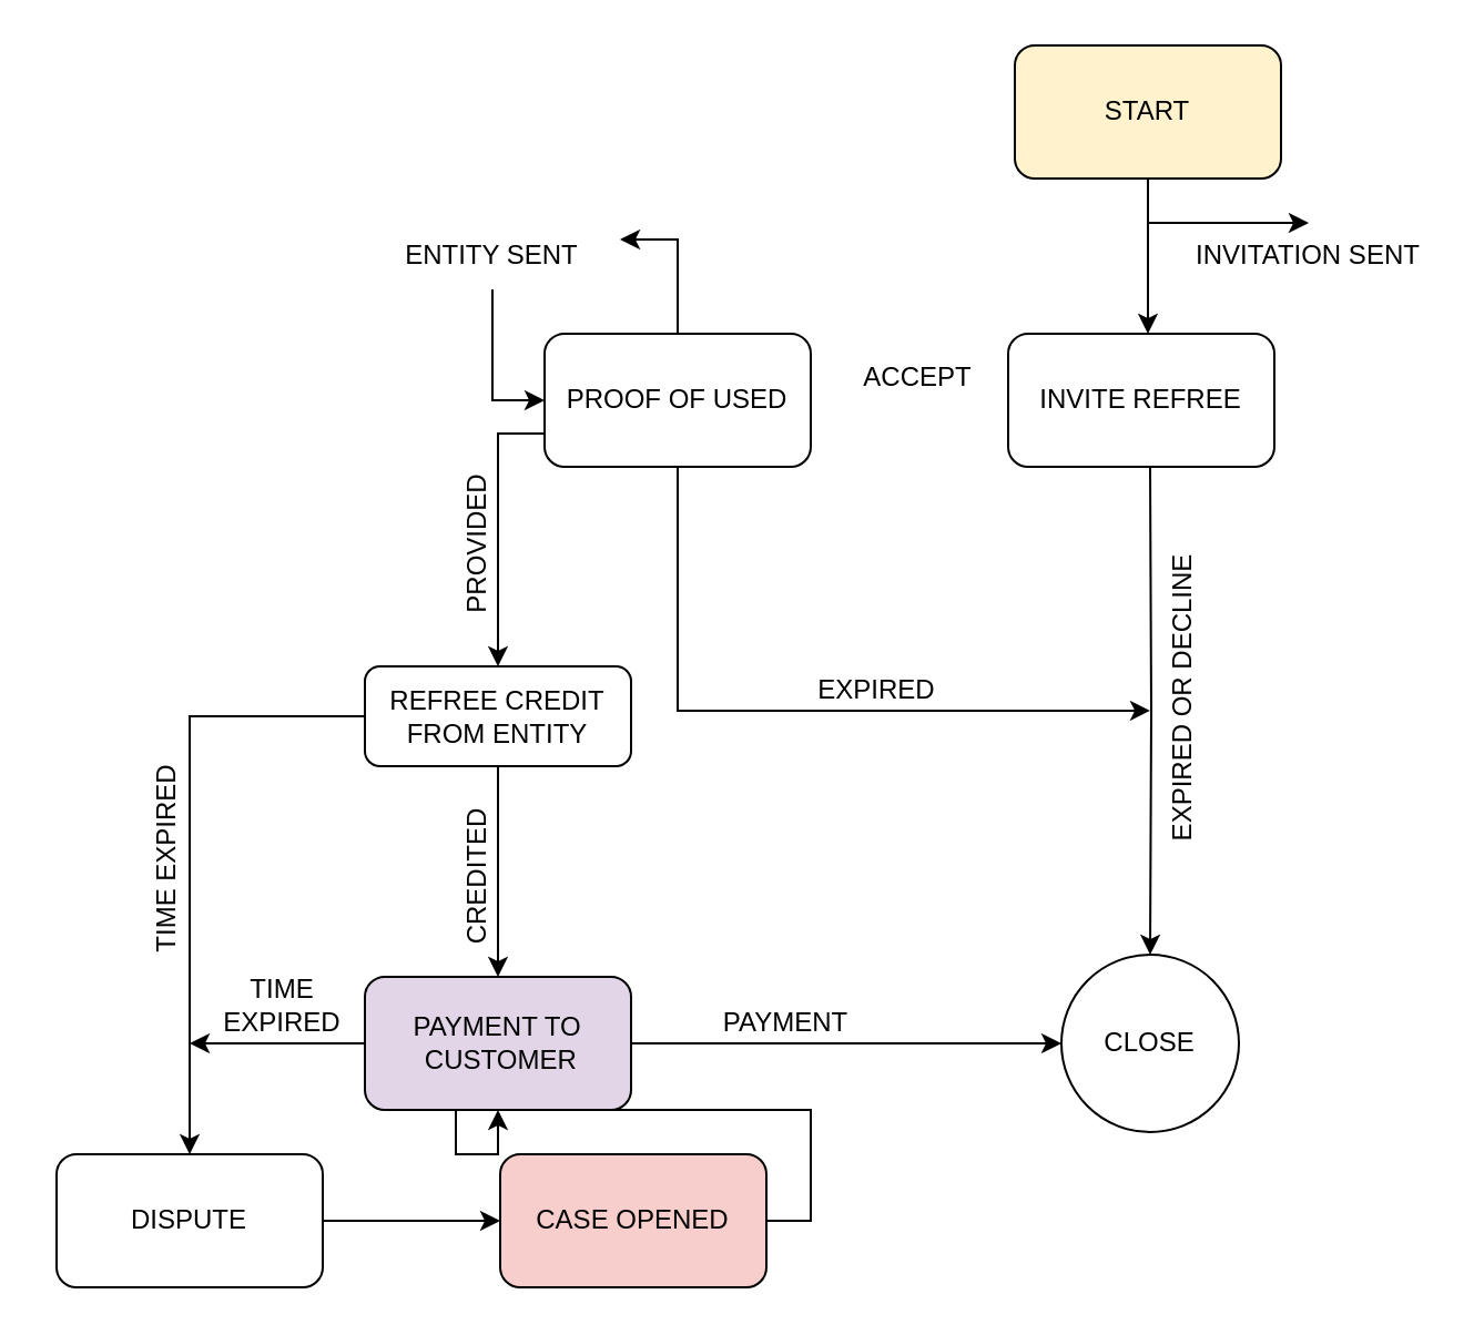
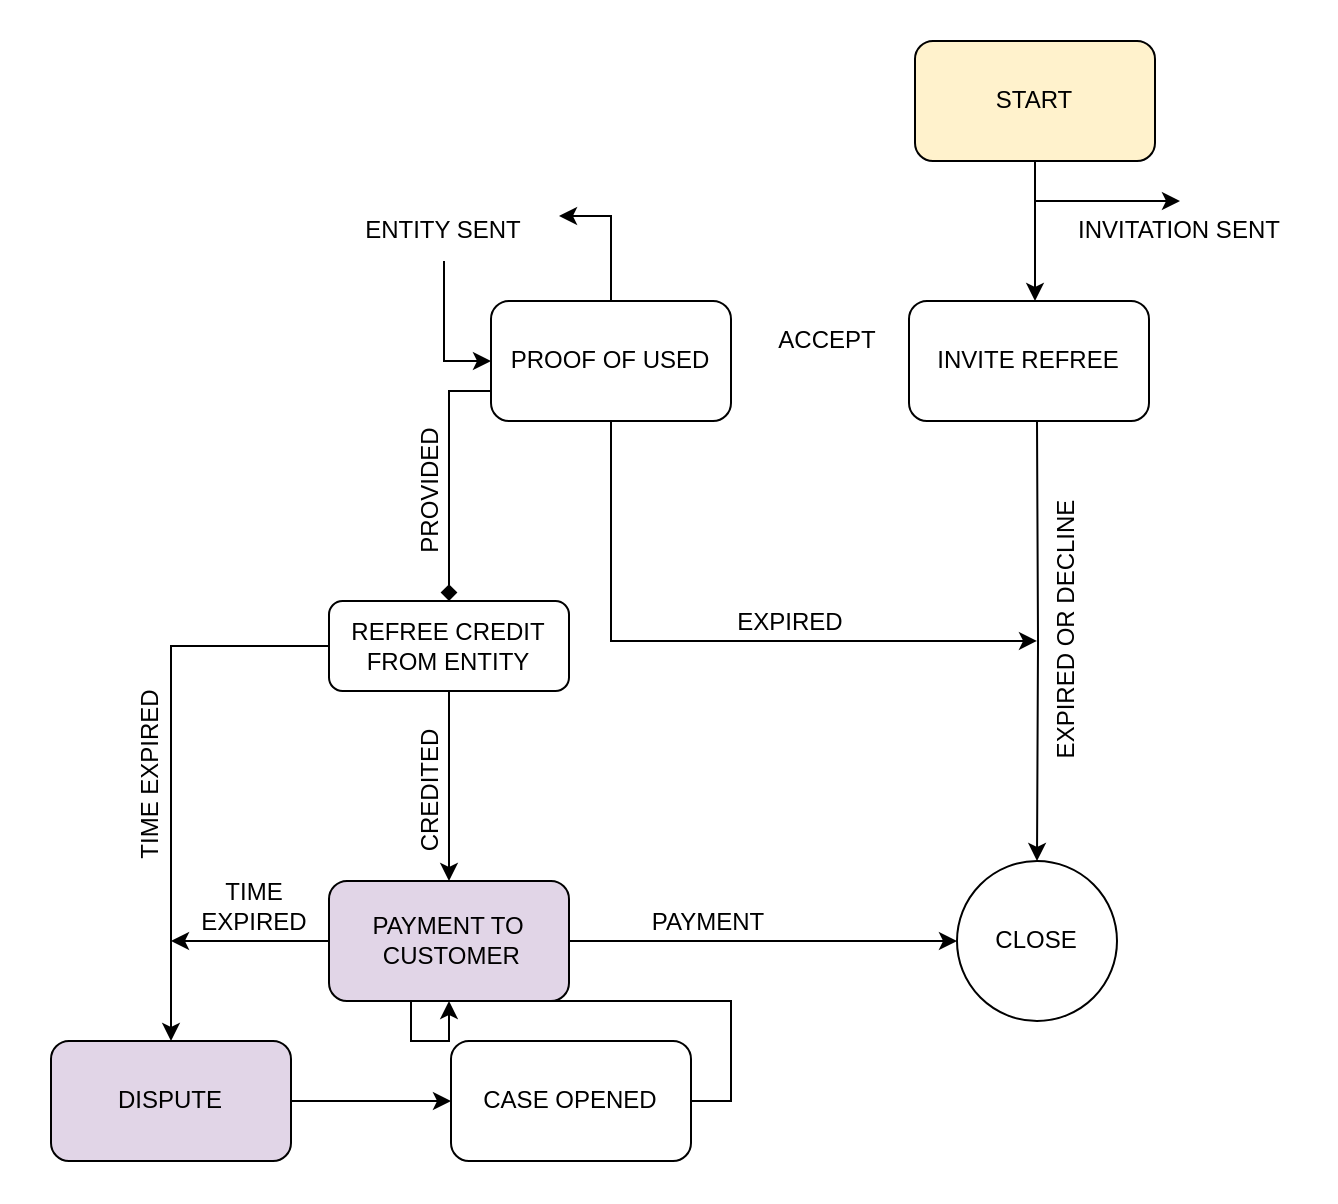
- <mxCell id="7" style="edgeStyle=orthogonalEdgeStyle;rounded=0;orthogonalLoop=1;jettySize=auto;html=1;exitX=0;exitY=0.75;exitDx=0;exitDy=0;" parent="1" source="9" target="19" edge="1"><mxGeometry relative="1" as="geometry" /></mxCell>
+ <mxCell id="7" style="edgeStyle=orthogonalEdgeStyle;rounded=0;orthogonalLoop=1;jettySize=auto;html=1;exitX=0;exitY=0.75;exitDx=0;exitDy=0;endArrow=diamond;" parent="1" source="9" target="19" edge="1"><mxGeometry relative="1" as="geometry" /></mxCell>
- <mxCell id="28" value="DISPUTE" style="whiteSpace=wrap;html=1;rounded=1;" parent="1" vertex="1"><mxGeometry x="25" y="520" width="120" height="60" as="geometry" /></mxCell>
+ <mxCell id="28" value="DISPUTE" style="whiteSpace=wrap;html=1;rounded=1;fillColor=#e1d5e7;" parent="1" vertex="1"><mxGeometry x="25" y="520" width="120" height="60" as="geometry" /></mxCell>
- <mxCell id="32" value="CASE OPENED" style="whiteSpace=wrap;html=1;rounded=1;fillColor=#f8cecc;" parent="1" vertex="1"><mxGeometry x="225" y="520" width="120" height="60" as="geometry" /></mxCell>
+ <mxCell id="32" value="CASE OPENED" style="whiteSpace=wrap;html=1;rounded=1;" parent="1" vertex="1"><mxGeometry x="225" y="520" width="120" height="60" as="geometry" /></mxCell>
